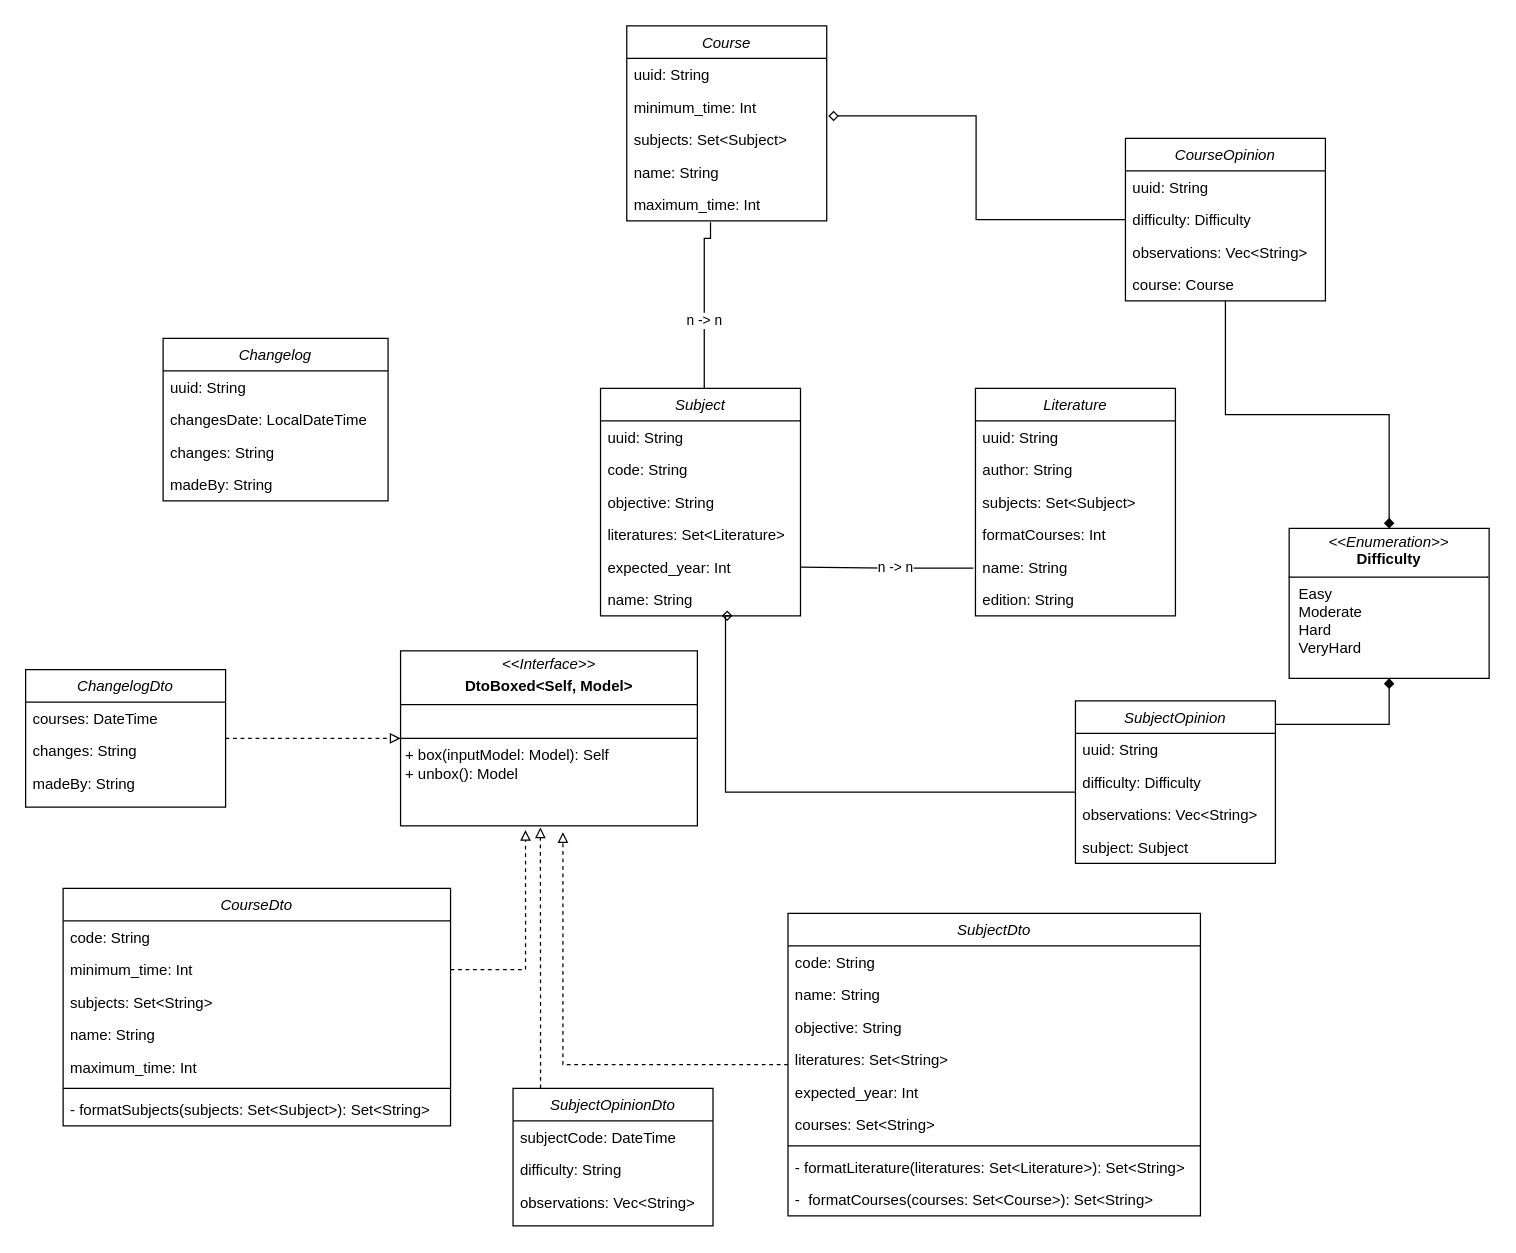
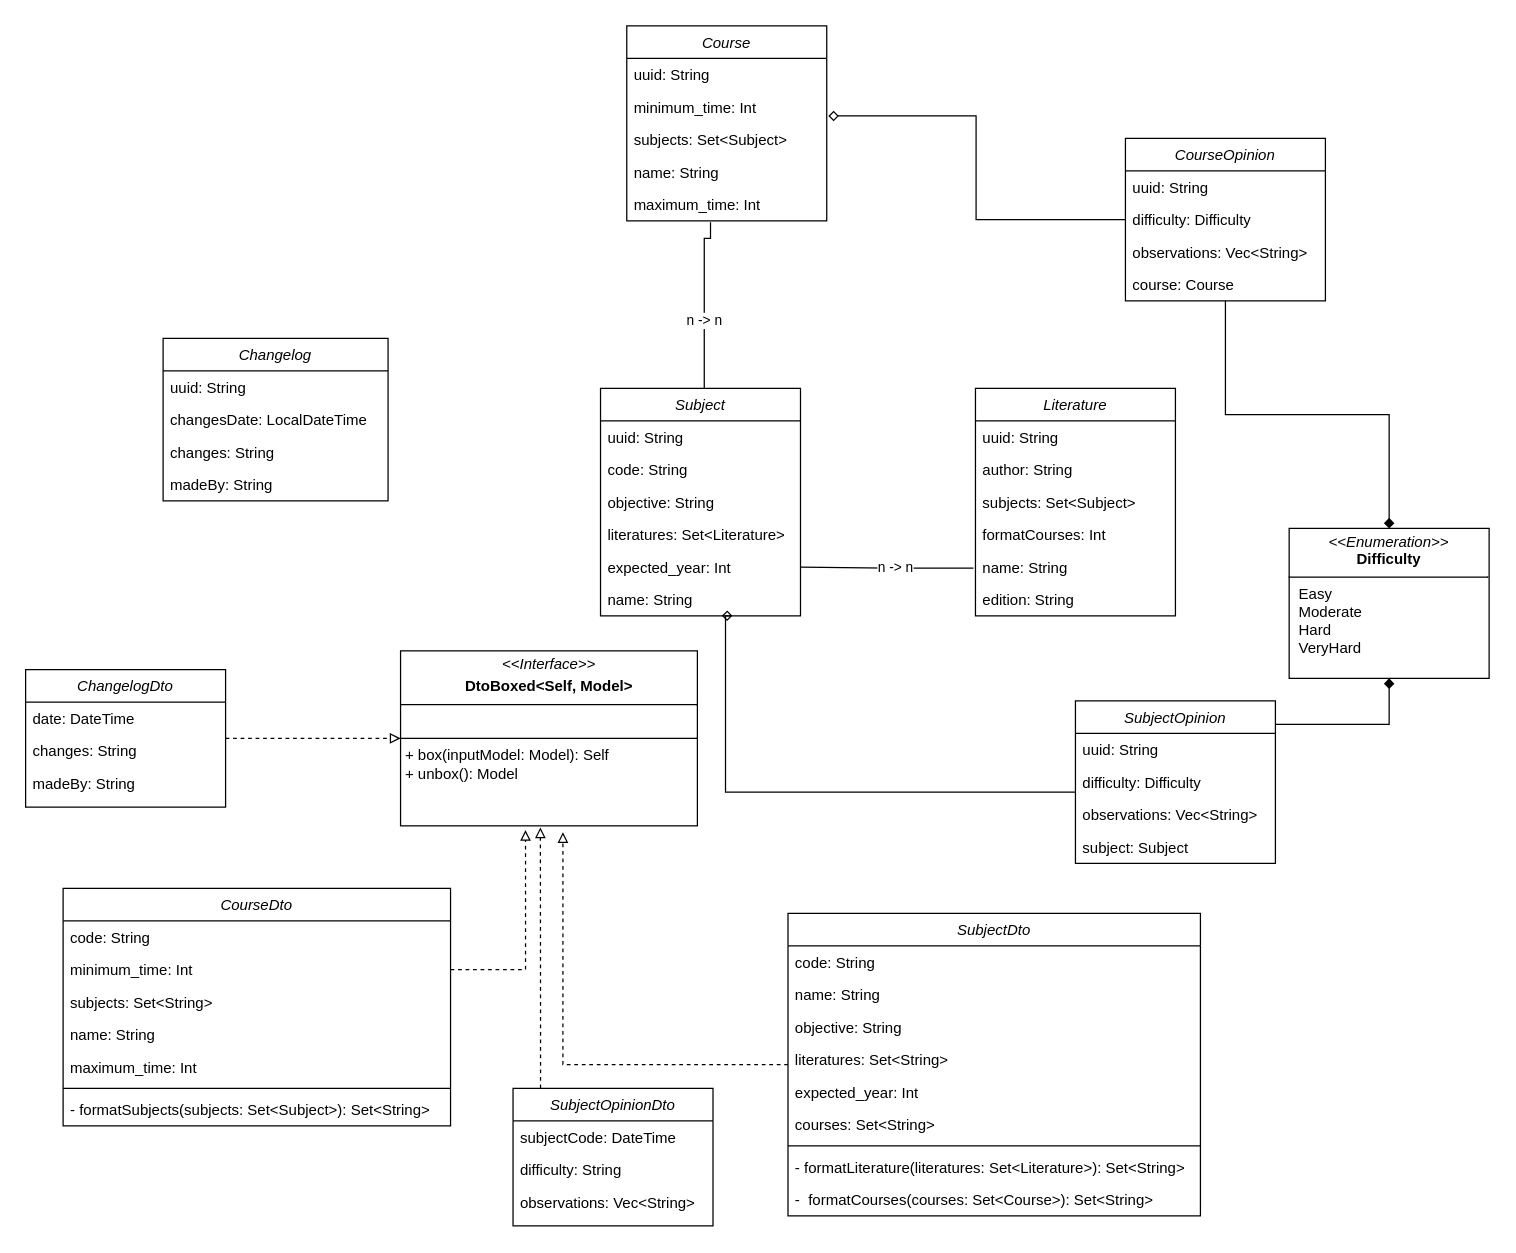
- <mxCell id="74" value="courses: DateTime" style="text;align=left;verticalAlign=top;spacingLeft=4;spacingRight=4;overflow=hidden;rotatable=0;points=[[0,0.5],[1,0.5]];portConstraint=eastwest;rounded=0;shadow=0;html=0;" vertex="1" parent="73"><mxGeometry y="26" width="160" height="26" as="geometry" /></mxCell>
+ <mxCell id="74" value="date: DateTime" style="text;align=left;verticalAlign=top;spacingLeft=4;spacingRight=4;overflow=hidden;rotatable=0;points=[[0,0.5],[1,0.5]];portConstraint=eastwest;rounded=0;shadow=0;html=0;" vertex="1" parent="73"><mxGeometry y="26" width="160" height="26" as="geometry" /></mxCell>
